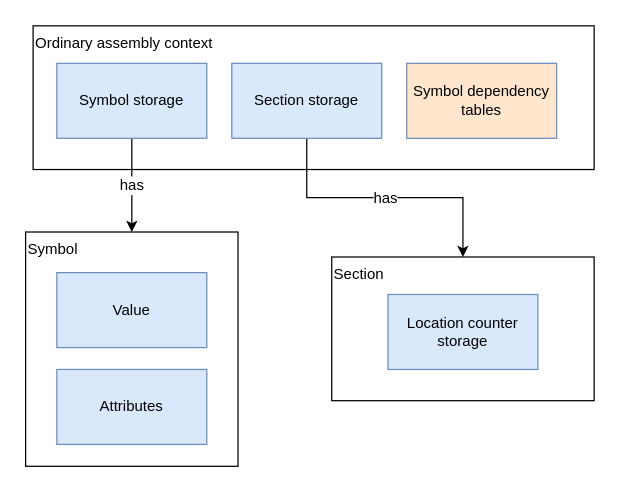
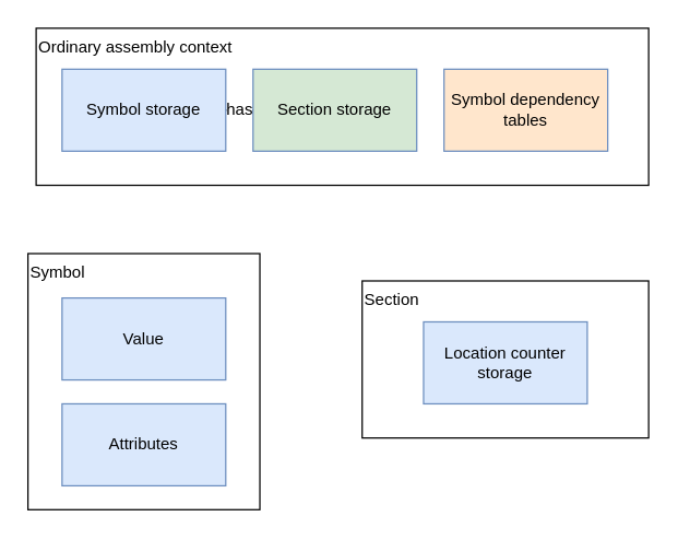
- <mxCell id="7" value="Section storage" style="rounded=0;whiteSpace=wrap;html=1;flipV=0;flipH=1;direction=east;verticalAlign=middle;fillColor=#dae8fc;strokeColor=#6c8ebf;" parent="1" vertex="1"><mxGeometry x="185" y="50" width="120" height="60" as="geometry" /></mxCell>
+ <mxCell id="7" value="Section storage" style="rounded=0;whiteSpace=wrap;html=1;flipV=0;flipH=1;direction=east;verticalAlign=middle;fillColor=#d5e8d4;strokeColor=#6c8ebf;" parent="1" vertex="1"><mxGeometry x="185" y="50" width="120" height="60" as="geometry" /></mxCell>
- <mxCell id="4" value="has" style="edgeStyle=orthogonalEdgeStyle;rounded=0;orthogonalLoop=1;jettySize=auto;html=1;fontSize=12;" parent="1" source="5" target="10" edge="1"><mxGeometry relative="1" as="geometry" /></mxCell>
+ <mxCell id="4" value="has" style="edgeStyle=orthogonalEdgeStyle;rounded=0;orthogonalLoop=1;jettySize=auto;html=1;fontSize=12;" parent="1" source="5" target="7" edge="1"><mxGeometry relative="1" as="geometry" /></mxCell>
- <mxCell id="6" value="has" style="edgeStyle=orthogonalEdgeStyle;rounded=0;orthogonalLoop=1;jettySize=auto;html=1;entryX=0.5;entryY=0;entryDx=0;entryDy=0;fontSize=12;" parent="1" source="7" target="2" edge="1"><mxGeometry relative="1" as="geometry" /></mxCell>
